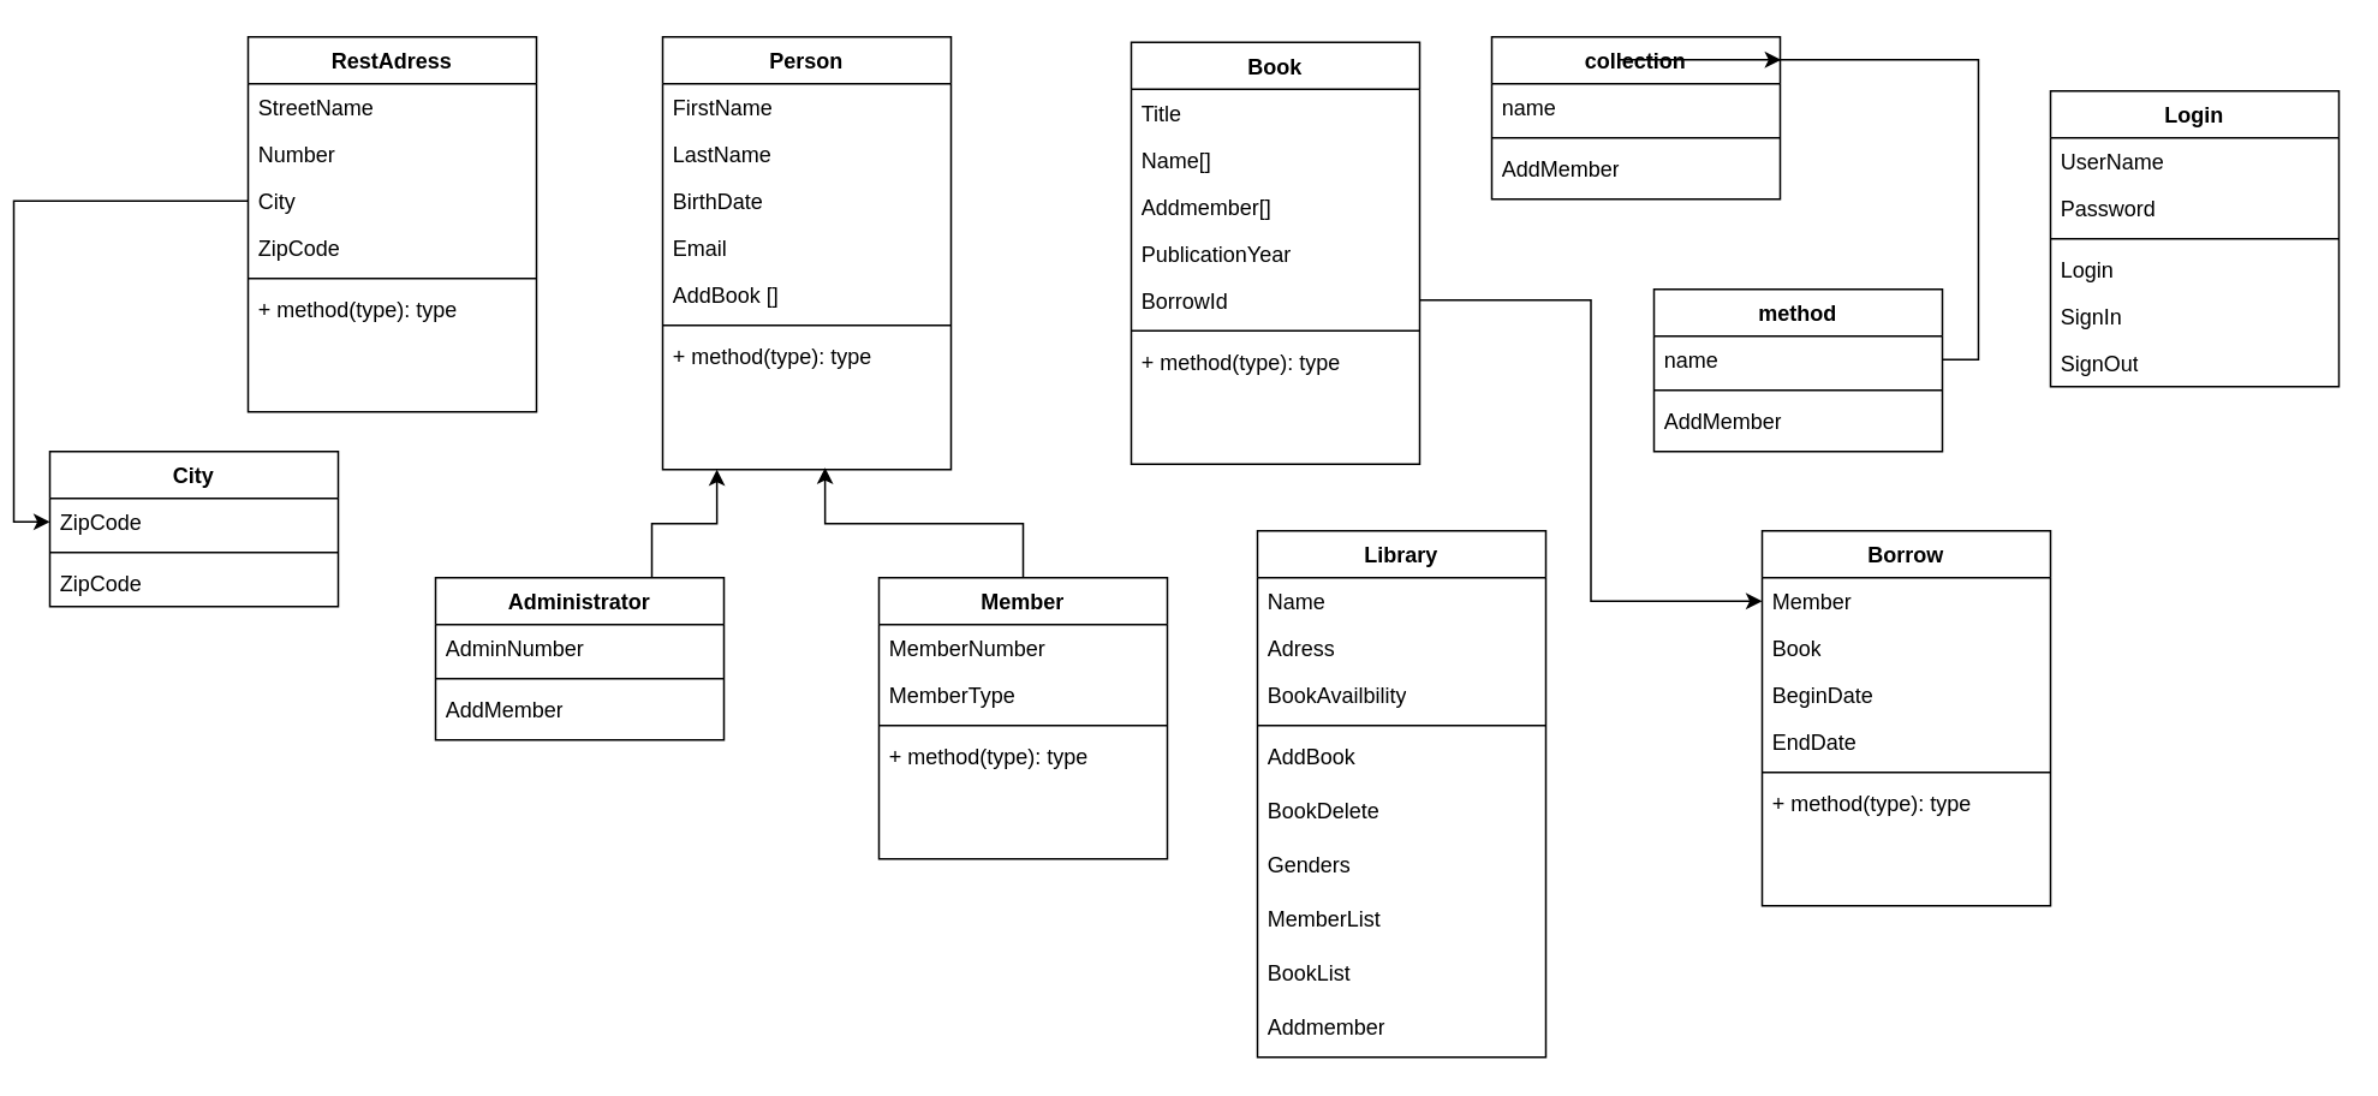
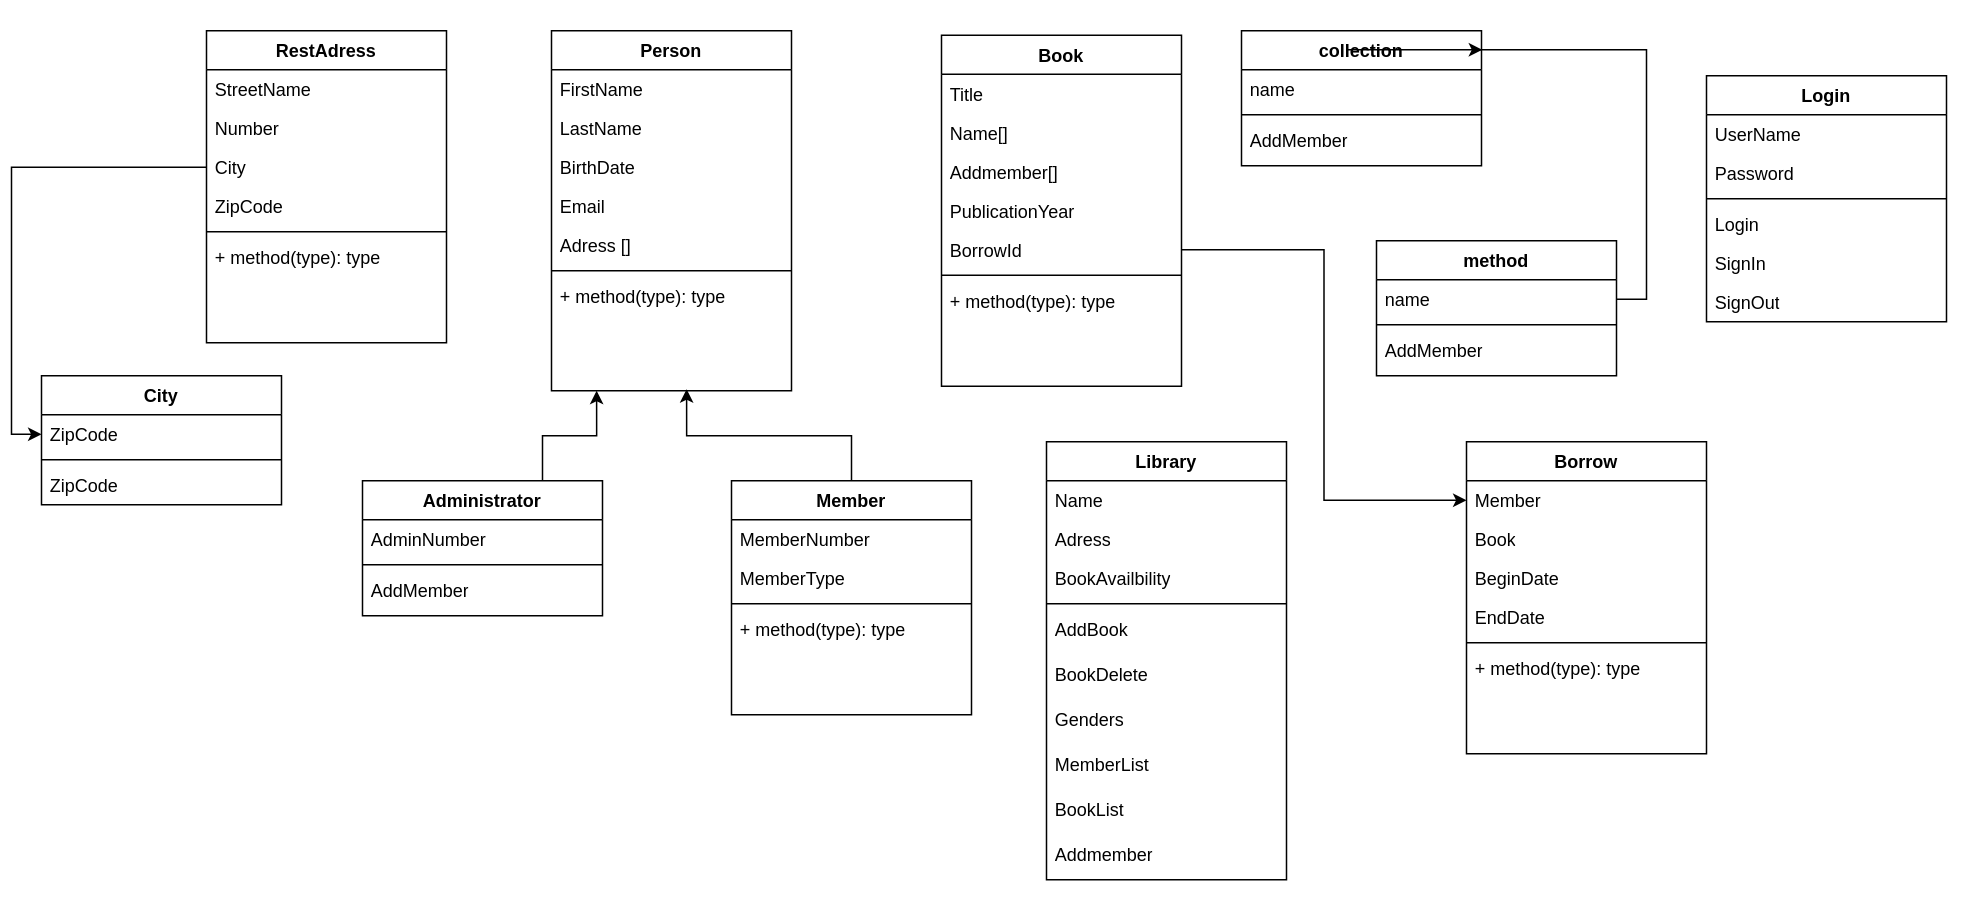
- <mxCell id="19" value="&lt;div&gt;&lt;div&gt;AddBook []&lt;/div&gt;&lt;/div&gt;" style="text;strokeColor=none;fillColor=none;align=left;verticalAlign=top;spacingLeft=4;spacingRight=4;overflow=hidden;rotatable=0;points=[[0,0.5],[1,0.5]];portConstraint=eastwest;whiteSpace=wrap;html=1;" parent="14" vertex="1"><mxGeometry y="130" width="160" height="26" as="geometry" /></mxCell>
+ <mxCell id="19" value="&lt;div&gt;&lt;div&gt;Adress []&lt;/div&gt;&lt;/div&gt;" style="text;strokeColor=none;fillColor=none;align=left;verticalAlign=top;spacingLeft=4;spacingRight=4;overflow=hidden;rotatable=0;points=[[0,0.5],[1,0.5]];portConstraint=eastwest;whiteSpace=wrap;html=1;" parent="14" vertex="1"><mxGeometry y="130" width="160" height="26" as="geometry" /></mxCell>
